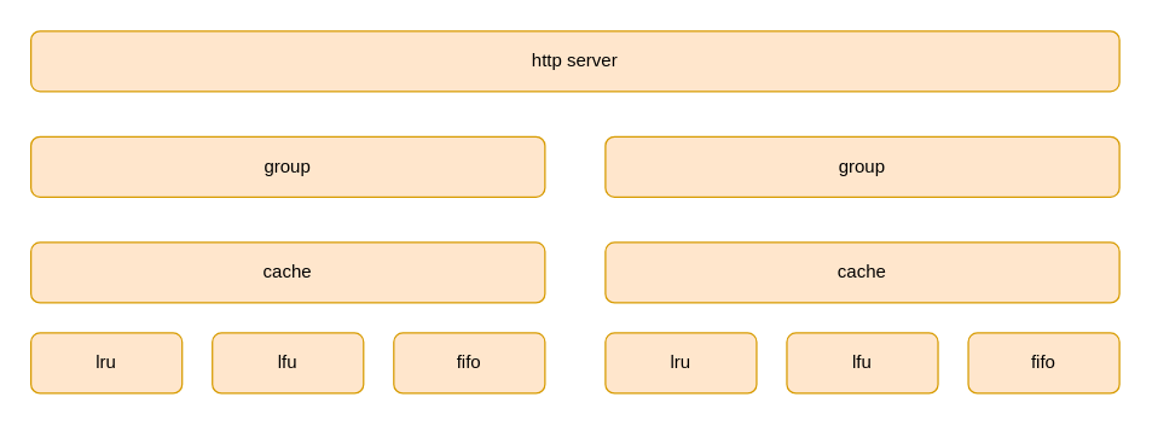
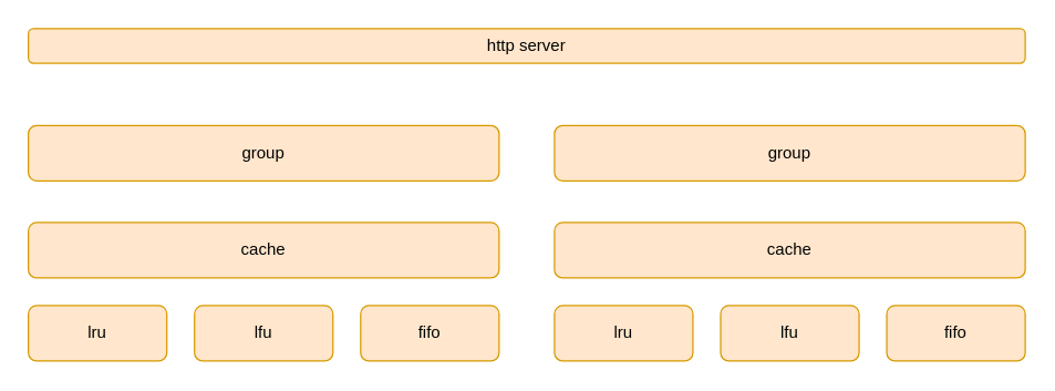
- <mxCell id="7" value="http server" style="rounded=1;whiteSpace=wrap;html=1;fillColor=#ffe6cc;strokeColor=#d79b00;" vertex="1" parent="1"><mxGeometry x="20" y="20" width="720" height="40" as="geometry" /></mxCell>
+ <mxCell id="7" value="http server" style="rounded=1;whiteSpace=wrap;html=1;fillColor=#ffe6cc;strokeColor=#d79b00;" vertex="1" parent="1"><mxGeometry x="20" y="20" width="720" height="25" as="geometry" /></mxCell>
